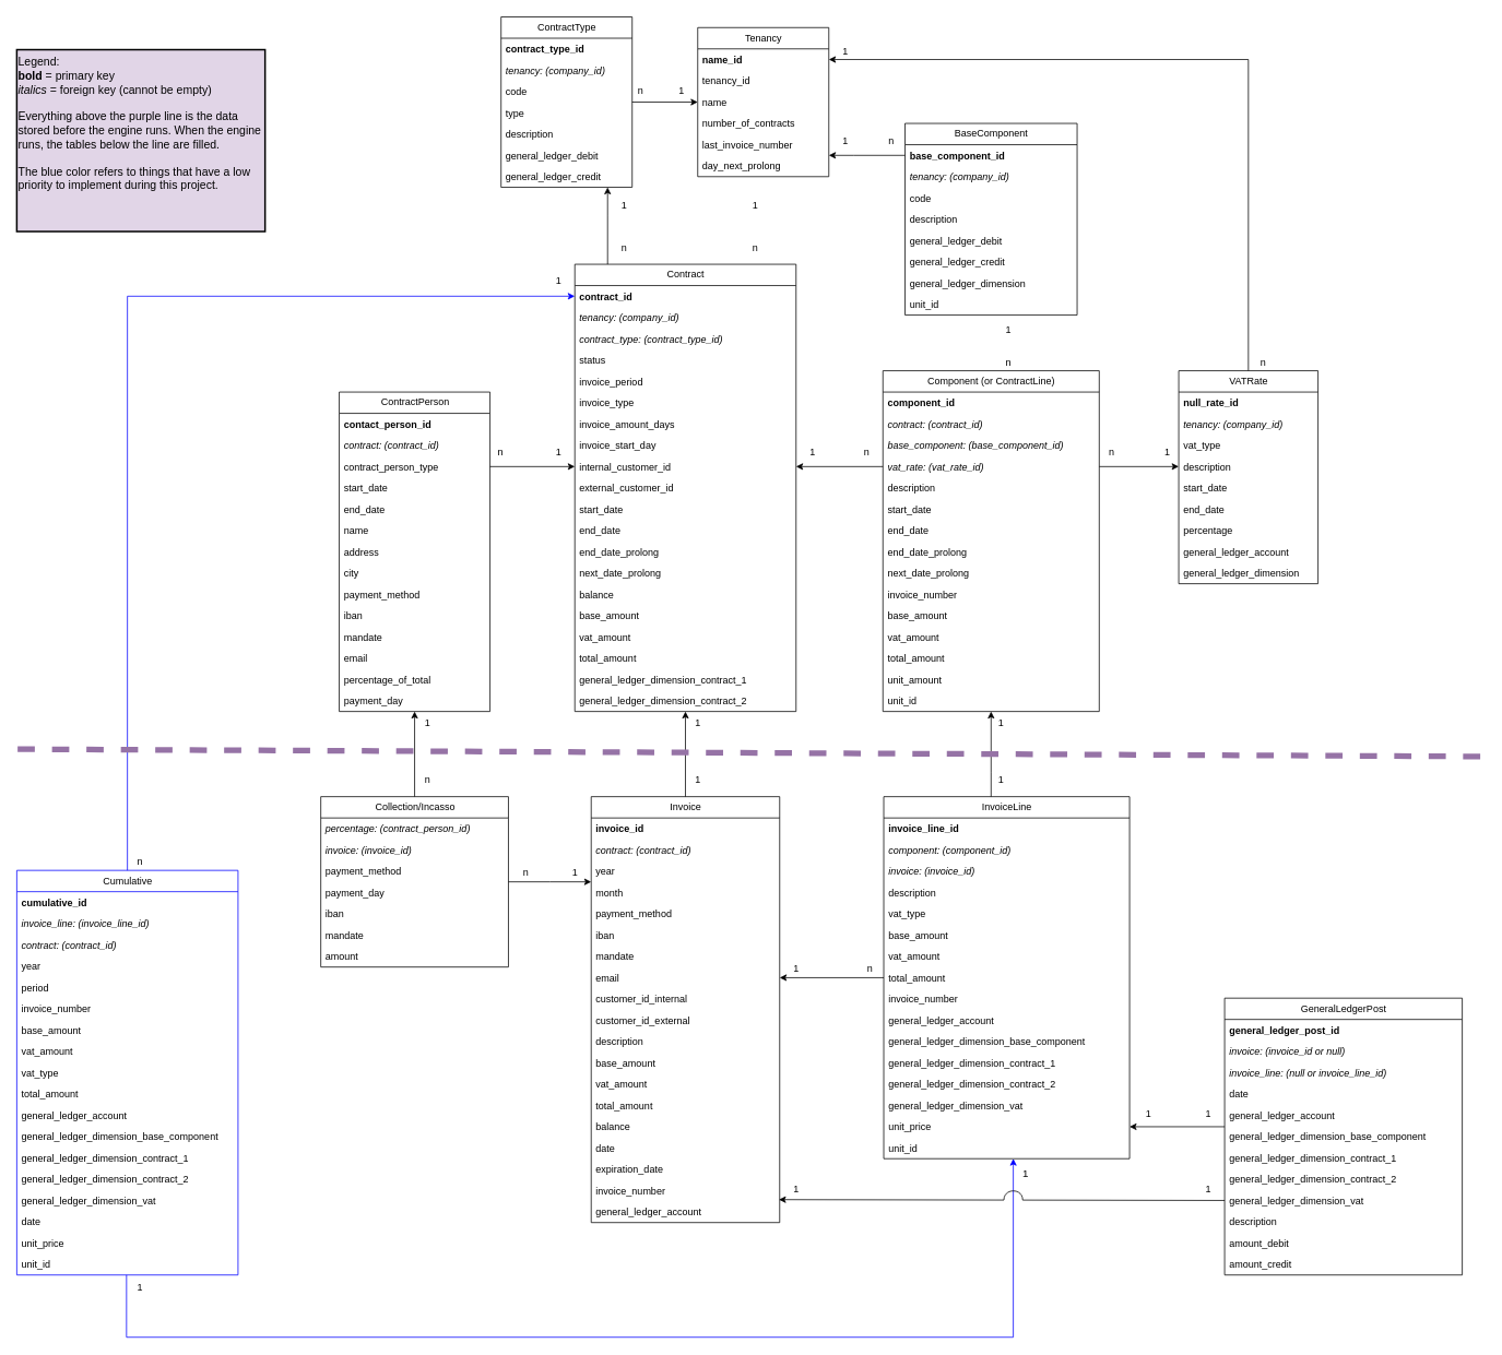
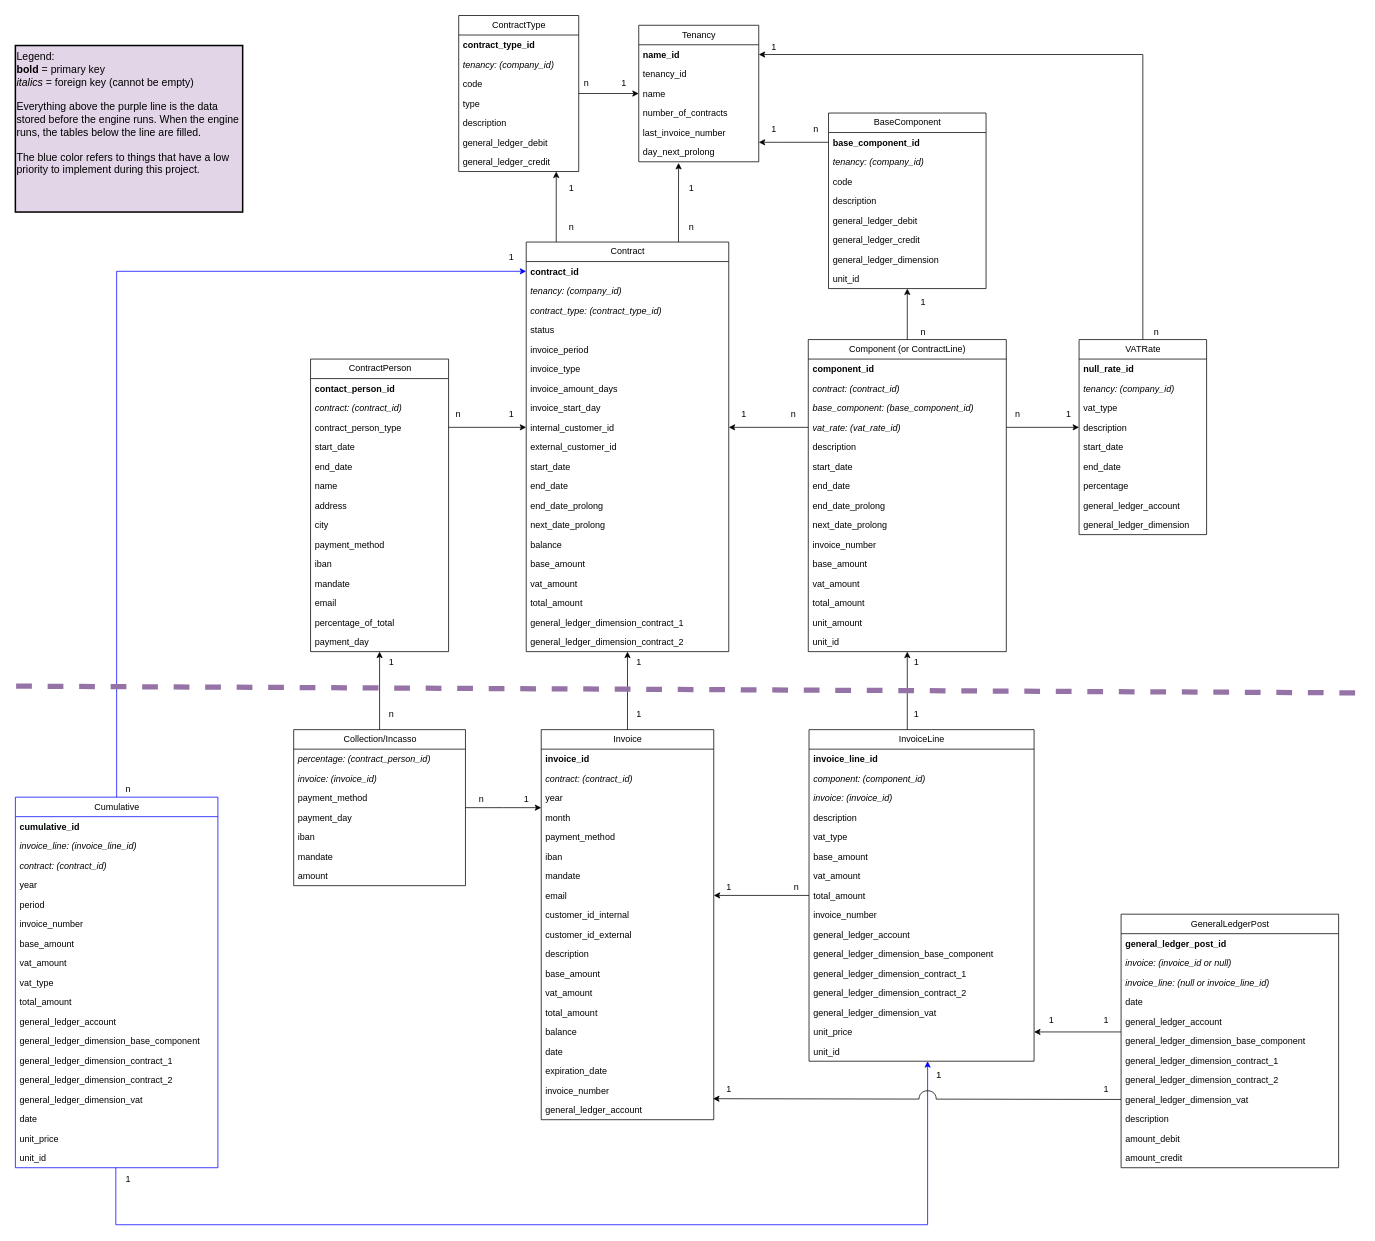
+ <mxCell id="2" style="edgeStyle=orthogonalEdgeStyle;rounded=0;orthogonalLoop=1;jettySize=auto;html=1;entryX=0.332;entryY=1.06;entryDx=0;entryDy=0;entryPerimeter=0;strokeColor=#000000;fontColor=#FF0000;" parent="1" source="4" target="31" edge="1"><mxGeometry relative="1" as="geometry"><Array as="points"><mxPoint x="904" y="262" /><mxPoint x="904" y="262" /></Array></mxGeometry></mxCell>
+ <mxCell id="50" style="edgeStyle=orthogonalEdgeStyle;rounded=0;orthogonalLoop=1;jettySize=auto;html=1;fontColor=#000000;" parent="1" source="52" target="68" edge="1"><mxGeometry relative="1" as="geometry" /></mxCell>
